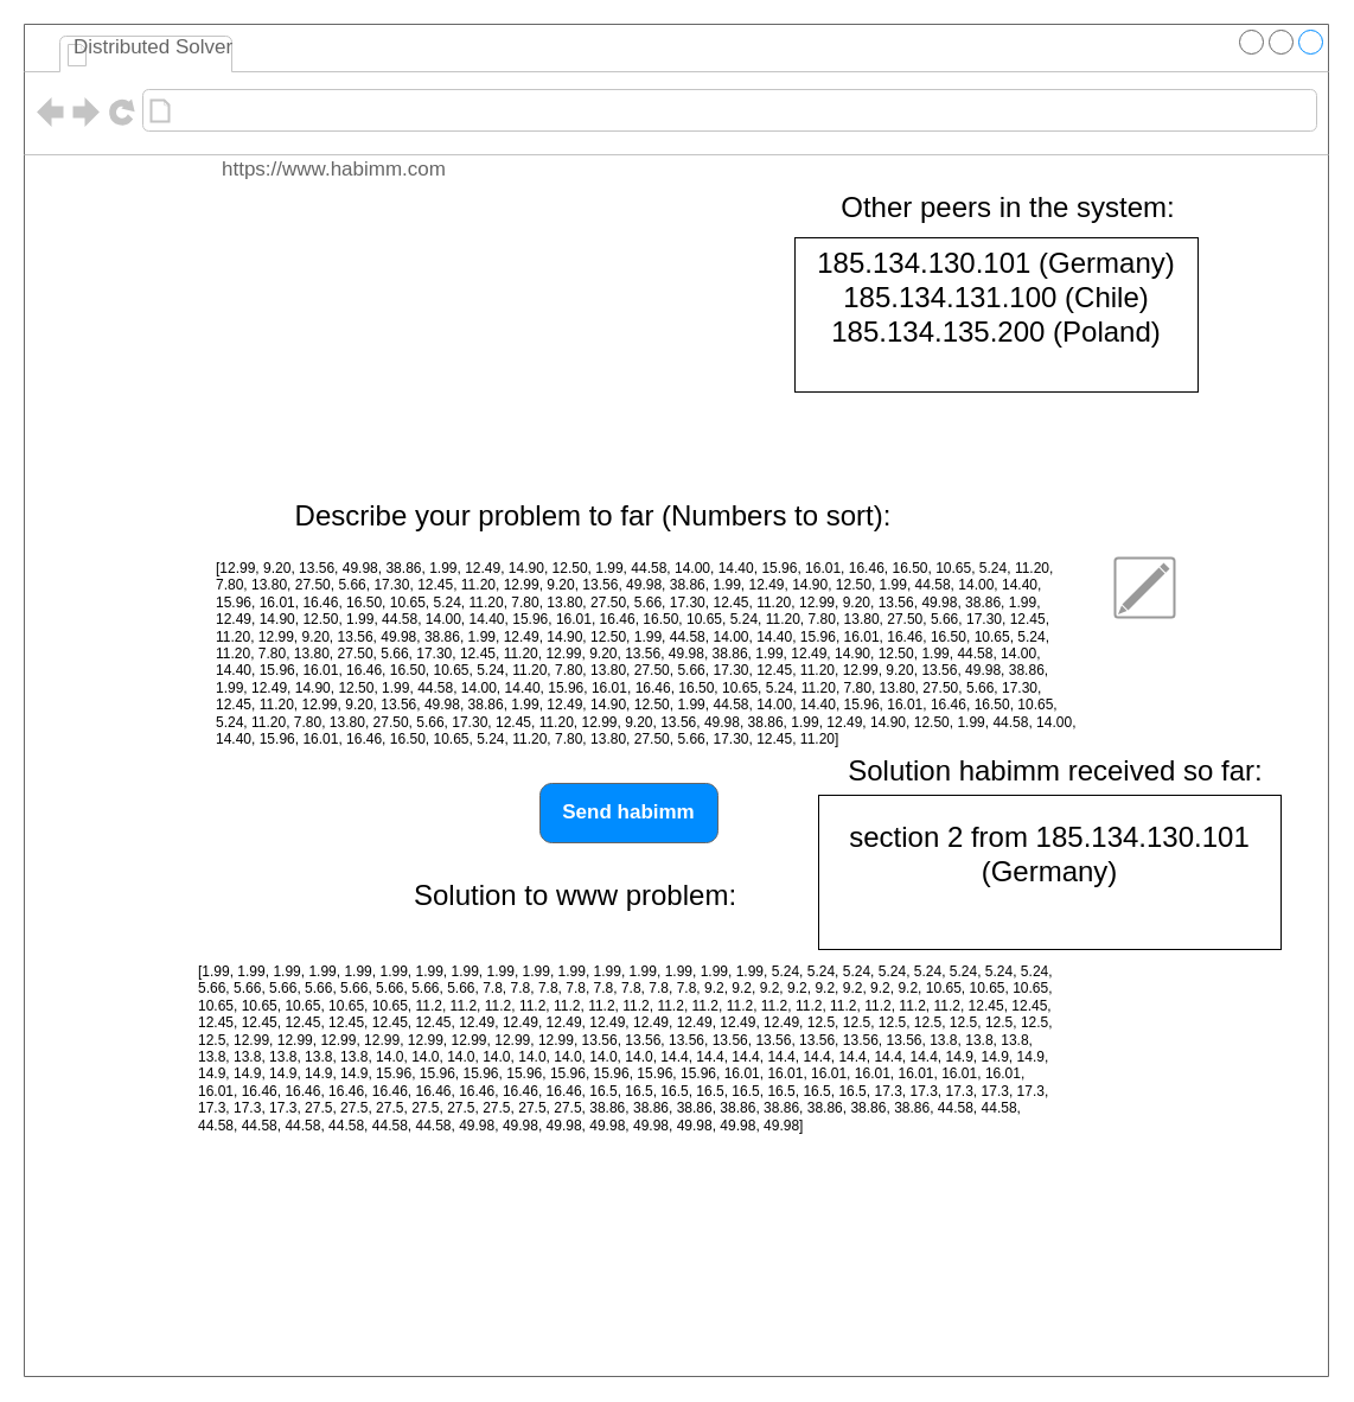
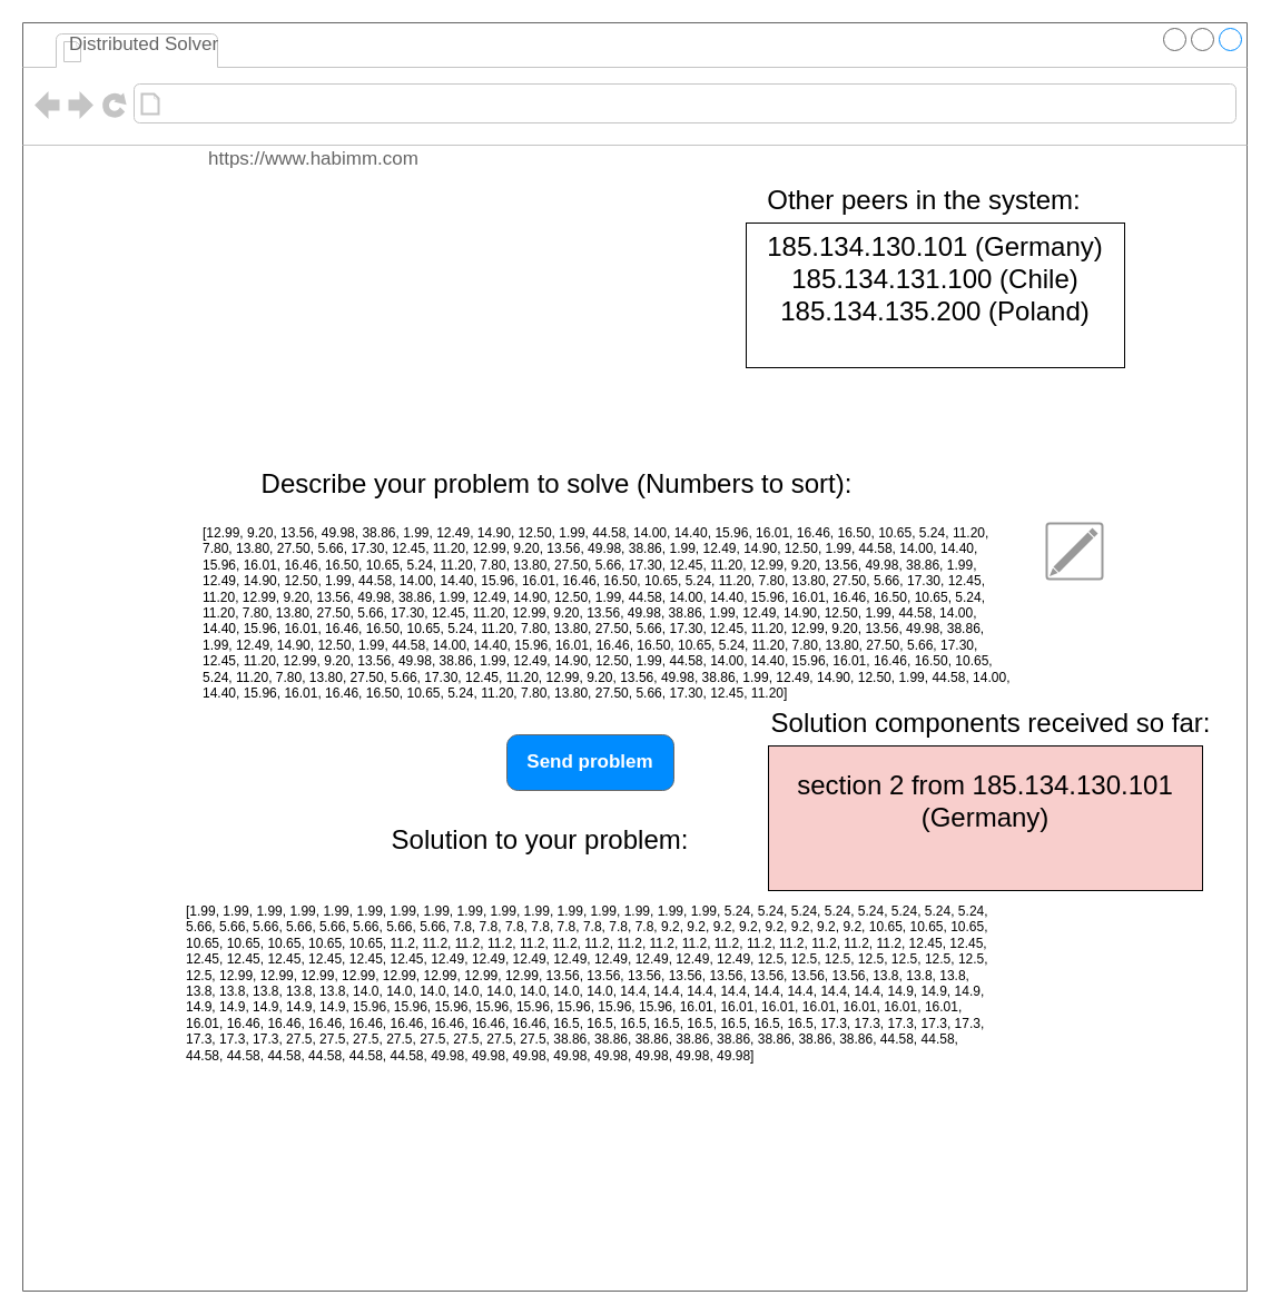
- <mxCell id="10" value="Other peers in the system:" style="text;html=1;strokeColor=none;fillColor=none;align=center;verticalAlign=middle;whiteSpace=wrap;rounded=0;fontSize=24;" vertex="1" parent="2"><mxGeometry x="670" y="145" width="320" height="20" as="geometry" /></mxCell>
+ <mxCell id="10" value="Other peers in the system:" style="text;html=1;strokeColor=none;fillColor=none;align=center;verticalAlign=middle;whiteSpace=wrap;rounded=0;fontSize=24;" vertex="1" parent="2"><mxGeometry x="650" y="150" width="320" height="20" as="geometry" /></mxCell>
- <mxCell id="8" value="Describe your problem to far (Numbers to sort):" style="text;html=1;strokeColor=none;fillColor=none;align=center;verticalAlign=middle;whiteSpace=wrap;rounded=0;fontSize=24;" vertex="1" parent="2"><mxGeometry x="160" y="370" width="640" height="90" as="geometry" /></mxCell>
+ <mxCell id="8" value="Describe your problem to solve (Numbers to sort):" style="text;html=1;strokeColor=none;fillColor=none;align=center;verticalAlign=middle;whiteSpace=wrap;rounded=0;fontSize=24;" vertex="1" parent="2"><mxGeometry x="160" y="370" width="640" height="90" as="geometry" /></mxCell>
- <mxCell id="14" value="Solution habimm received so far:" style="text;html=1;strokeColor=none;fillColor=none;align=center;verticalAlign=middle;whiteSpace=wrap;rounded=0;fontSize=24;" vertex="1" parent="2"><mxGeometry x="640" y="620" width="460" height="20" as="geometry" /></mxCell>
+ <mxCell id="14" value="Solution components received so far:" style="text;html=1;strokeColor=none;fillColor=none;align=center;verticalAlign=middle;whiteSpace=wrap;rounded=0;fontSize=24;" vertex="1" parent="2"><mxGeometry x="640" y="620" width="460" height="20" as="geometry" /></mxCell>
- <mxCell id="5" value="Send habimm" style="strokeWidth=1;shadow=0;dashed=0;align=center;html=1;shape=mxgraph.mockup.buttons.button;strokeColor=#666666;fontColor=#ffffff;mainText=;buttonStyle=round;fontSize=17;fontStyle=1;fillColor=#008cff;whiteSpace=wrap;" vertex="1" parent="2"><mxGeometry x="435" y="640" width="150" height="50" as="geometry" /></mxCell>
+ <mxCell id="5" value="Send problem" style="strokeWidth=1;shadow=0;dashed=0;align=center;html=1;shape=mxgraph.mockup.buttons.button;strokeColor=#666666;fontColor=#ffffff;mainText=;buttonStyle=round;fontSize=17;fontStyle=1;fillColor=#008cff;whiteSpace=wrap;" vertex="1" parent="2"><mxGeometry x="435" y="640" width="150" height="50" as="geometry" /></mxCell>
- <mxCell id="13" value="&lt;div&gt;&lt;/div&gt;&lt;div&gt;&lt;div&gt;section 2 from 185.134.130.101 (Germany)&lt;/div&gt;&lt;/div&gt;&lt;div&gt;&lt;br&gt;&lt;/div&gt;" style="rounded=0;whiteSpace=wrap;html=1;fontSize=24;" vertex="1" parent="2"><mxGeometry x="670" y="650" width="390" height="130" as="geometry" /></mxCell>
+ <mxCell id="13" value="&lt;div&gt;&lt;/div&gt;&lt;div&gt;&lt;div&gt;section 2 from 185.134.130.101 (Germany)&lt;/div&gt;&lt;/div&gt;&lt;div&gt;&lt;br&gt;&lt;/div&gt;" style="rounded=0;whiteSpace=wrap;html=1;fontSize=24;fillColor=#f8cecc;" vertex="1" parent="2"><mxGeometry x="670" y="650" width="390" height="130" as="geometry" /></mxCell>
- <mxCell id="12" value="Solution to www problem:" style="text;html=1;strokeColor=none;fillColor=none;align=center;verticalAlign=middle;whiteSpace=wrap;rounded=0;fontSize=24;" vertex="1" parent="2"><mxGeometry x="145" y="690" width="640" height="90" as="geometry" /></mxCell>
+ <mxCell id="12" value="Solution to your problem:" style="text;html=1;strokeColor=none;fillColor=none;align=center;verticalAlign=middle;whiteSpace=wrap;rounded=0;fontSize=24;" vertex="1" parent="2"><mxGeometry x="145" y="690" width="640" height="90" as="geometry" /></mxCell>
